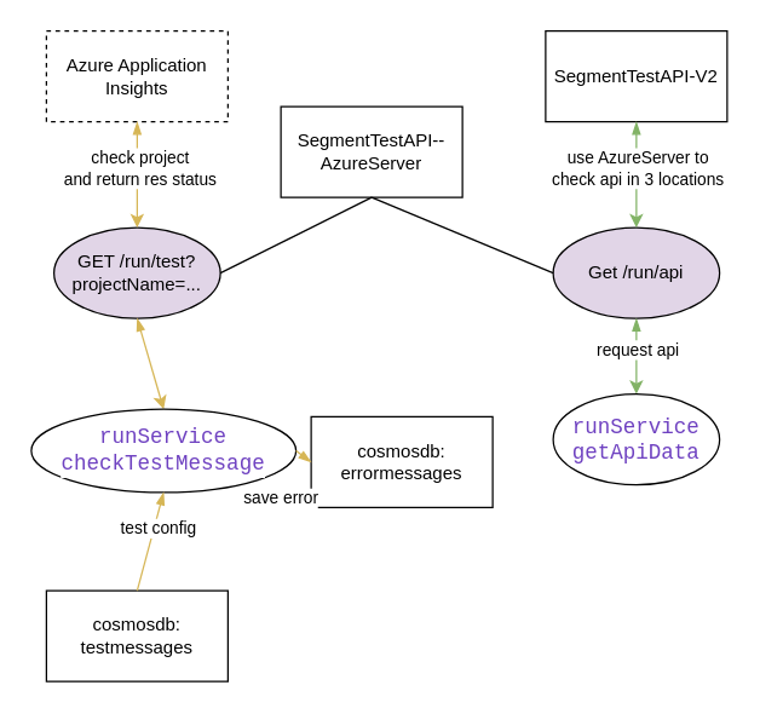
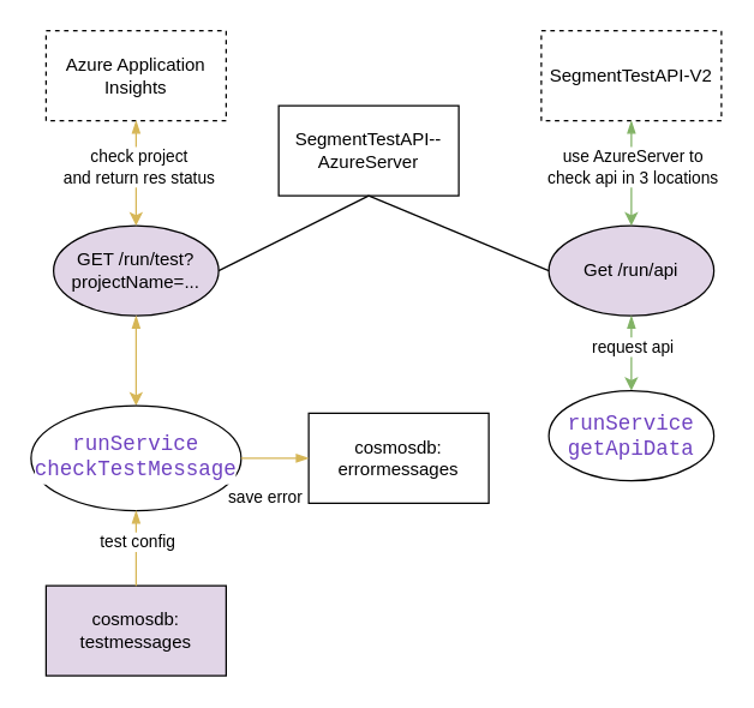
- <mxCell id="6" value="SegmentTestAPI-V2" style="rounded=0;whiteSpace=wrap;html=1;" vertex="1" parent="1"><mxGeometry x="360" y="20" width="120" height="60" as="geometry" /></mxCell>
+ <mxCell id="6" value="SegmentTestAPI-V2" style="rounded=0;whiteSpace=wrap;html=1;dashed=1;" vertex="1" parent="1"><mxGeometry x="360" y="20" width="120" height="60" as="geometry" /></mxCell>
- <mxCell id="17" value="&lt;span style=&quot;color: rgb(111, 66, 193); font-family: Consolas, &amp;quot;Courier New&amp;quot;, monospace; font-size: 14px; background-color: rgb(255, 255, 255);&quot;&gt;runService&lt;/span&gt;&lt;br style=&quot;color: rgb(111, 66, 193); font-family: Consolas, &amp;quot;Courier New&amp;quot;, monospace; font-size: 14px;&quot;&gt;&lt;div style=&quot;color: rgb(36, 41, 46); background-color: rgb(255, 255, 255); font-family: Consolas, &amp;quot;Courier New&amp;quot;, monospace; font-size: 14px; line-height: 19px;&quot;&gt;&lt;span style=&quot;color: #6f42c1;&quot;&gt;checkTestMessage&lt;/span&gt;&lt;/div&gt;" style="ellipse;whiteSpace=wrap;html=1;" vertex="1" parent="1"><mxGeometry x="20" y="270" width="175" height="55" as="geometry" /></mxCell>
+ <mxCell id="17" value="&lt;span style=&quot;color: rgb(111, 66, 193); font-family: Consolas, &amp;quot;Courier New&amp;quot;, monospace; font-size: 14px; background-color: rgb(255, 255, 255);&quot;&gt;runService&lt;/span&gt;&lt;br style=&quot;color: rgb(111, 66, 193); font-family: Consolas, &amp;quot;Courier New&amp;quot;, monospace; font-size: 14px;&quot;&gt;&lt;div style=&quot;color: rgb(36, 41, 46); background-color: rgb(255, 255, 255); font-family: Consolas, &amp;quot;Courier New&amp;quot;, monospace; font-size: 14px; line-height: 19px;&quot;&gt;&lt;span style=&quot;color: #6f42c1;&quot;&gt;checkTestMessage&lt;/span&gt;&lt;/div&gt;" style="ellipse;whiteSpace=wrap;html=1;" vertex="1" parent="1"><mxGeometry x="20" y="270" width="140" height="70" as="geometry" /></mxCell>
- <mxCell id="7" value="cosmosdb:&lt;br&gt;testmessages" style="rounded=0;whiteSpace=wrap;html=1;" vertex="1" parent="1"><mxGeometry x="30" y="390" width="120" height="60" as="geometry" /></mxCell>
+ <mxCell id="7" value="cosmosdb:&lt;br&gt;testmessages" style="rounded=0;whiteSpace=wrap;html=1;fillColor=#e1d5e7;" vertex="1" parent="1"><mxGeometry x="30" y="390" width="120" height="60" as="geometry" /></mxCell>
